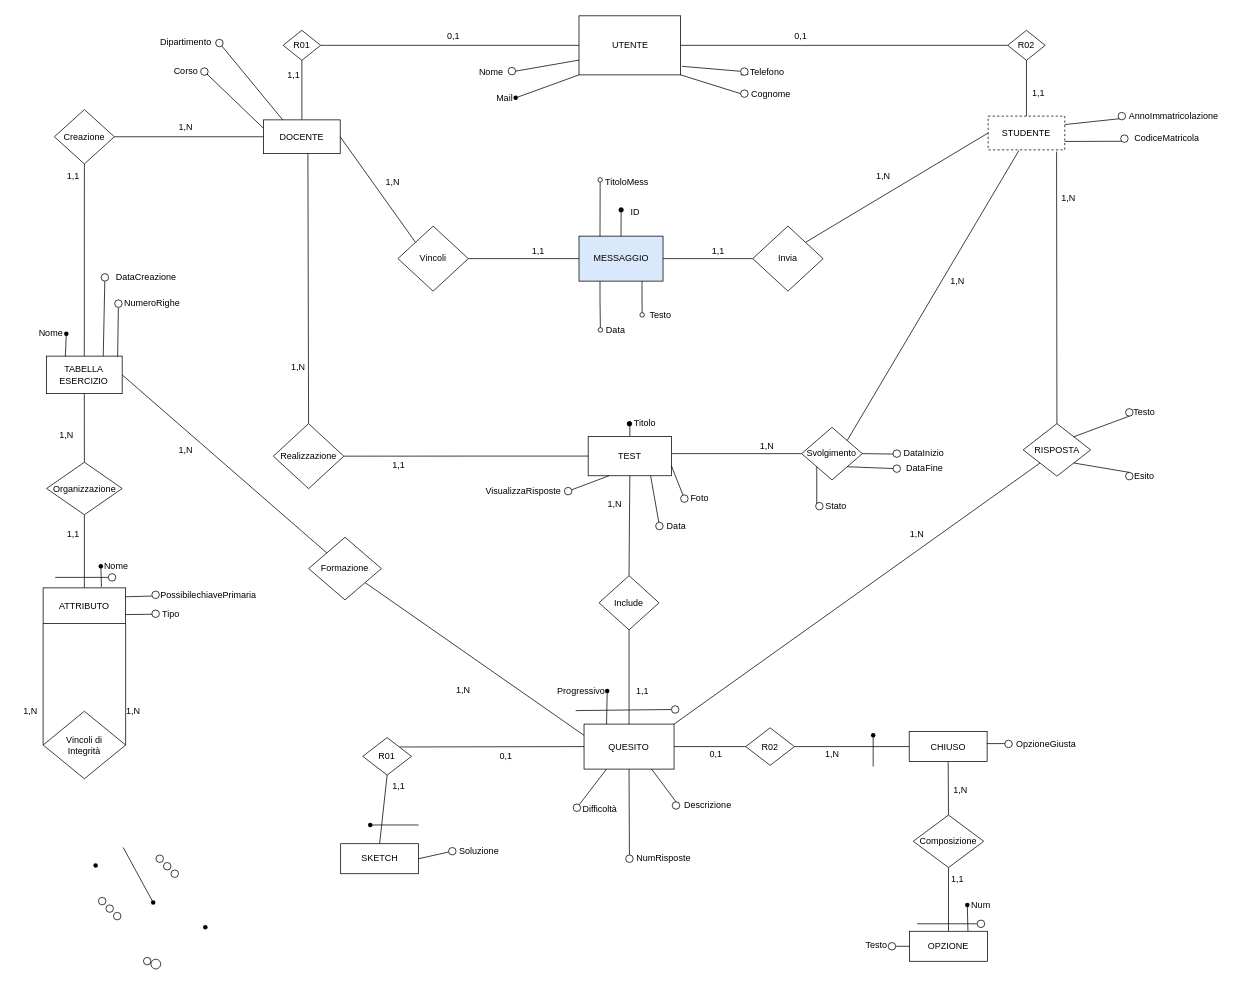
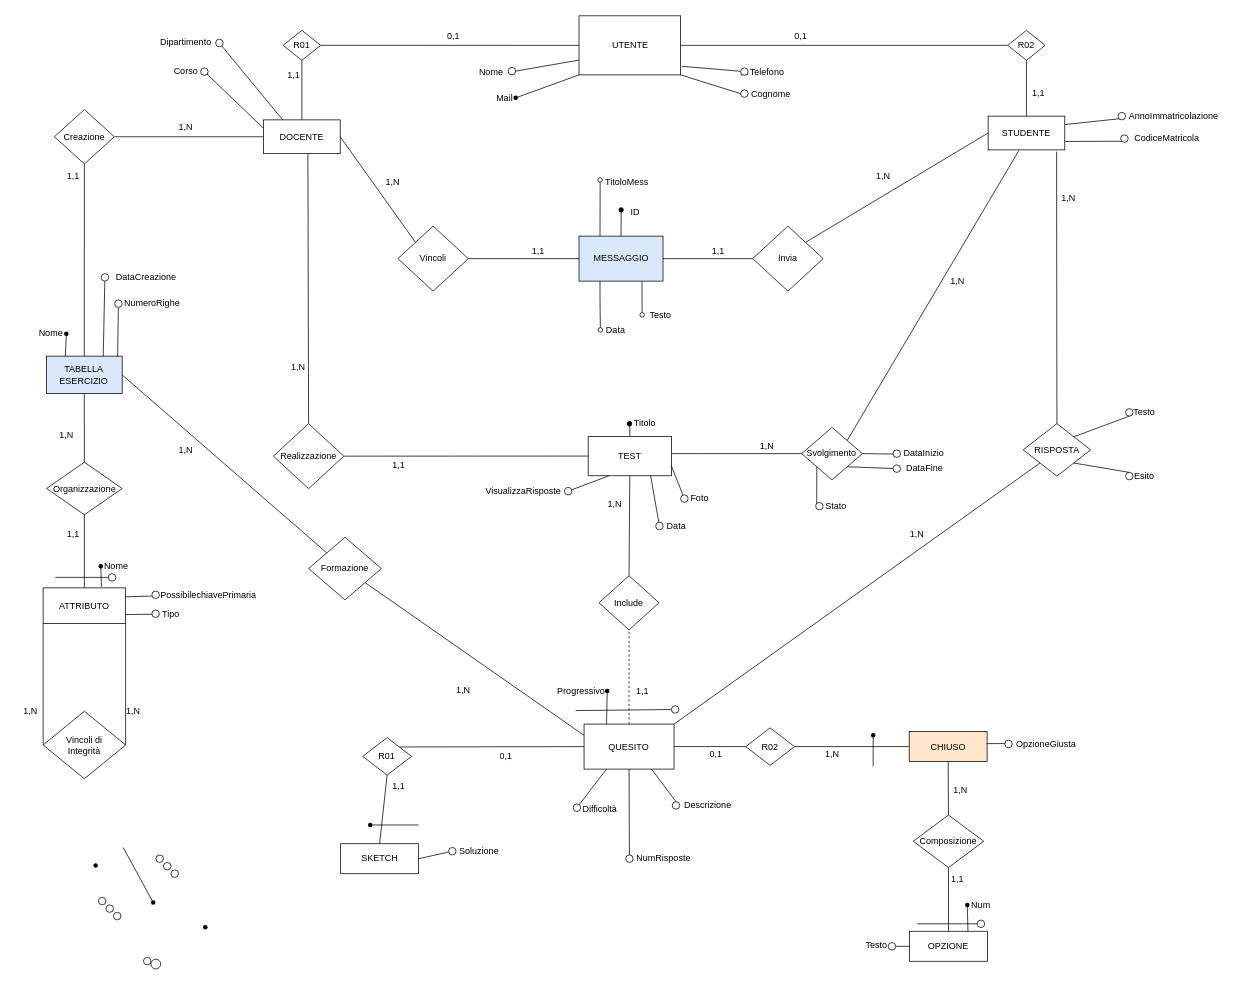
- <mxCell id="3" value="STUDENTE" style="rounded=0;whiteSpace=wrap;html=1;dashed=1;" parent="1" vertex="1"><mxGeometry x="1317" y="154" width="102.22" height="45" as="geometry" /></mxCell>
+ <mxCell id="3" value="STUDENTE" style="rounded=0;whiteSpace=wrap;html=1;" parent="1" vertex="1"><mxGeometry x="1317" y="154" width="102.22" height="45" as="geometry" /></mxCell>
- <mxCell id="30" value="TABELLA ESERCIZIO" style="rounded=0;whiteSpace=wrap;html=1;" parent="1" vertex="1"><mxGeometry x="61.4" y="474" width="101" height="50" as="geometry" /></mxCell>
+ <mxCell id="30" value="TABELLA ESERCIZIO" style="rounded=0;whiteSpace=wrap;html=1;fillColor=#dae8fc;" parent="1" vertex="1"><mxGeometry x="61.4" y="474" width="101" height="50" as="geometry" /></mxCell>
- <mxCell id="203" value="" style="endArrow=none;html=1;rounded=0;exitX=0.5;exitY=0;exitDx=0;exitDy=0;entryX=0.5;entryY=1;entryDx=0;entryDy=0;" parent="1" source="43" target="204" edge="1"><mxGeometry width="50" height="50" relative="1" as="geometry"><mxPoint x="838" y="965" as="sourcePoint" /><mxPoint x="839" y="634" as="targetPoint" /></mxGeometry></mxCell>
+ <mxCell id="203" value="" style="endArrow=none;html=1;rounded=0;exitX=0.5;exitY=0;exitDx=0;exitDy=0;entryX=0.5;entryY=1;entryDx=0;entryDy=0;dashed=1;" parent="1" source="43" target="204" edge="1"><mxGeometry width="50" height="50" relative="1" as="geometry"><mxPoint x="838" y="965" as="sourcePoint" /><mxPoint x="839" y="634" as="targetPoint" /></mxGeometry></mxCell>
- <mxCell id="58" value="CHIUSO" style="rounded=0;whiteSpace=wrap;html=1;" parent="1" vertex="1"><mxGeometry x="1211.78" y="974.63" width="103.87" height="40" as="geometry" /></mxCell>
+ <mxCell id="58" value="CHIUSO" style="rounded=0;whiteSpace=wrap;html=1;fillColor=#ffe6cc;" parent="1" vertex="1"><mxGeometry x="1211.78" y="974.63" width="103.87" height="40" as="geometry" /></mxCell>
